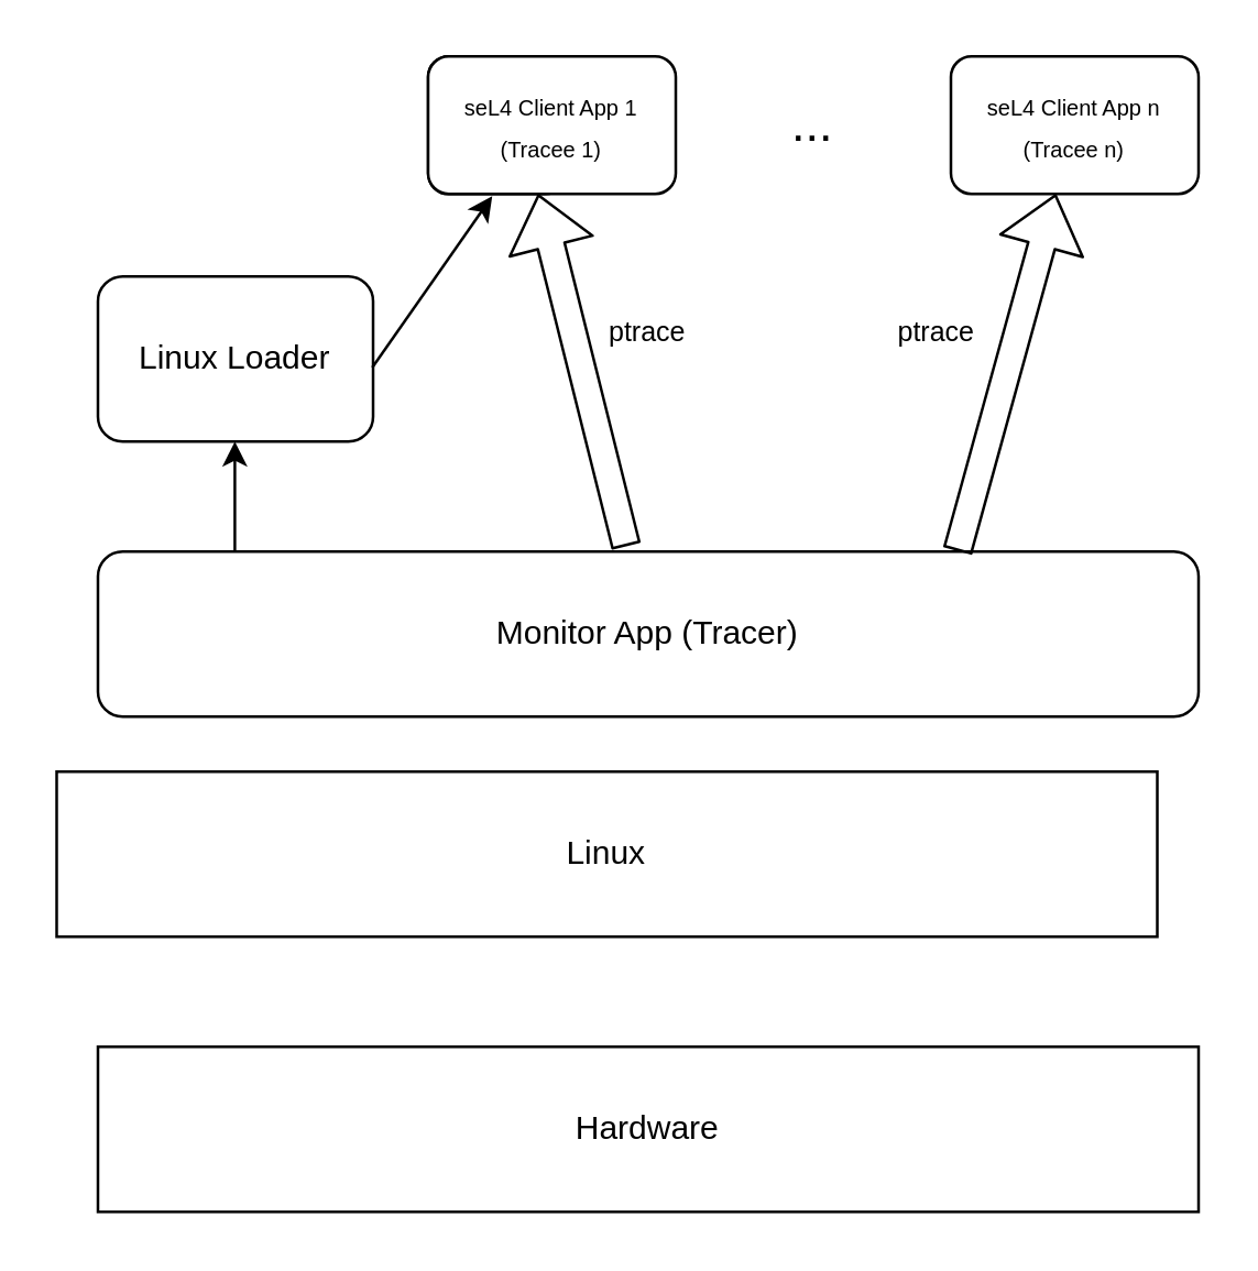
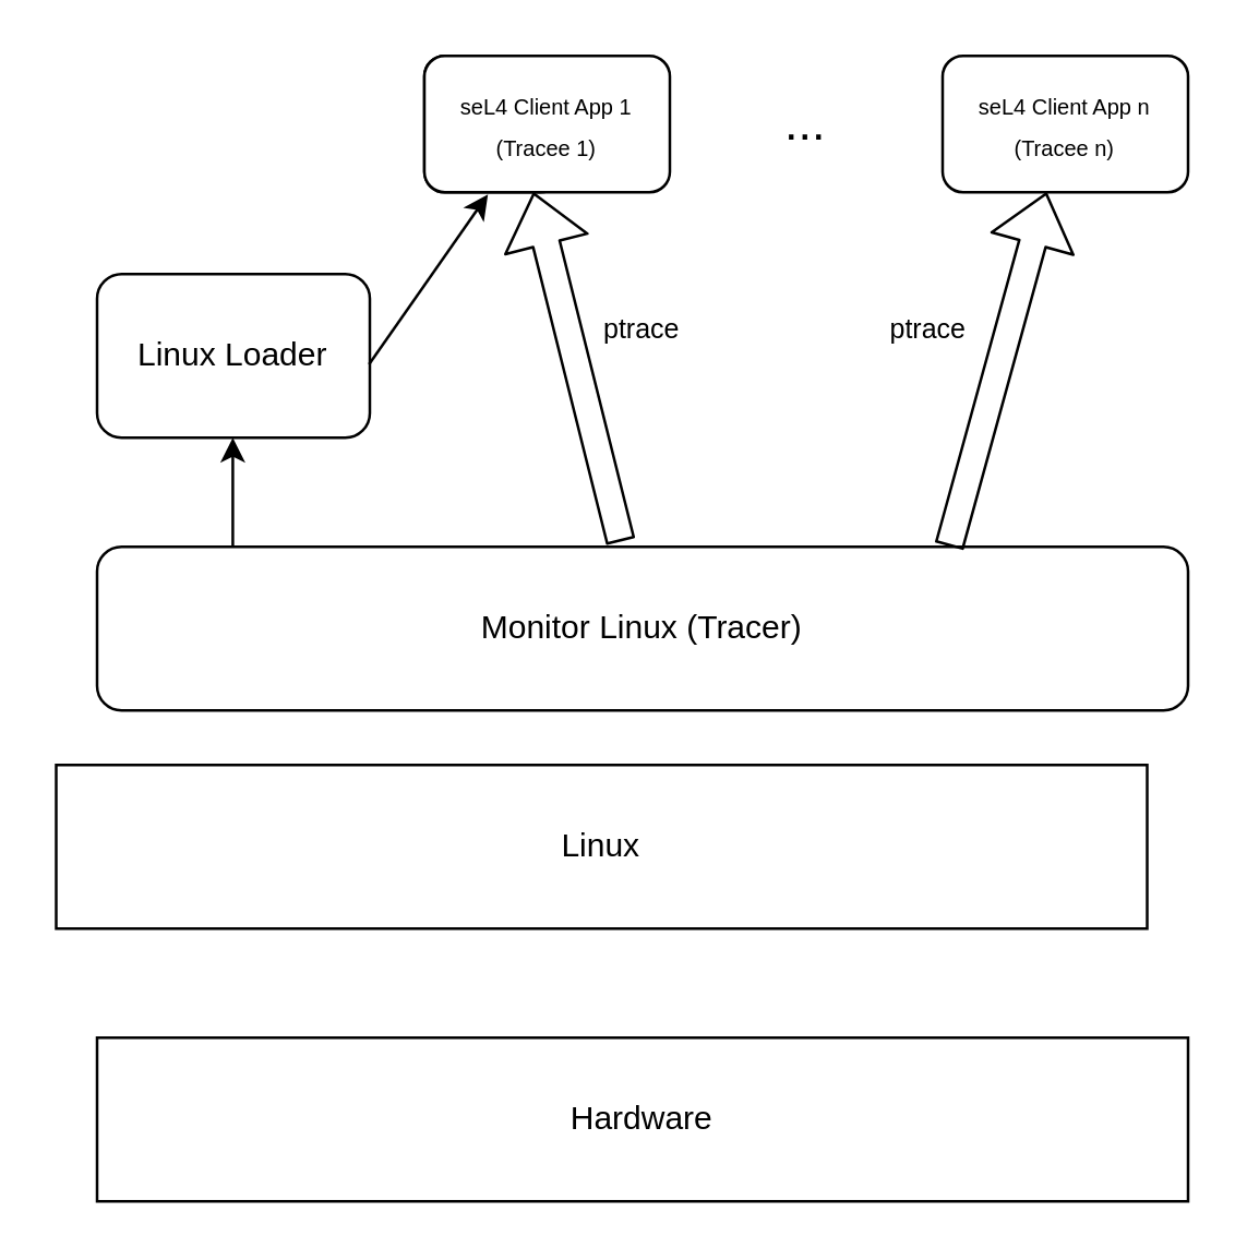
- <mxCell id="2" value="Monitor App (Tracer)" style="rounded=1;whiteSpace=wrap;html=1;" parent="1" vertex="1"><mxGeometry x="35" y="200" width="400" height="60" as="geometry" /></mxCell>
+ <mxCell id="2" value="Monitor Linux (Tracer)" style="rounded=1;whiteSpace=wrap;html=1;" parent="1" vertex="1"><mxGeometry x="35" y="200" width="400" height="60" as="geometry" /></mxCell>
